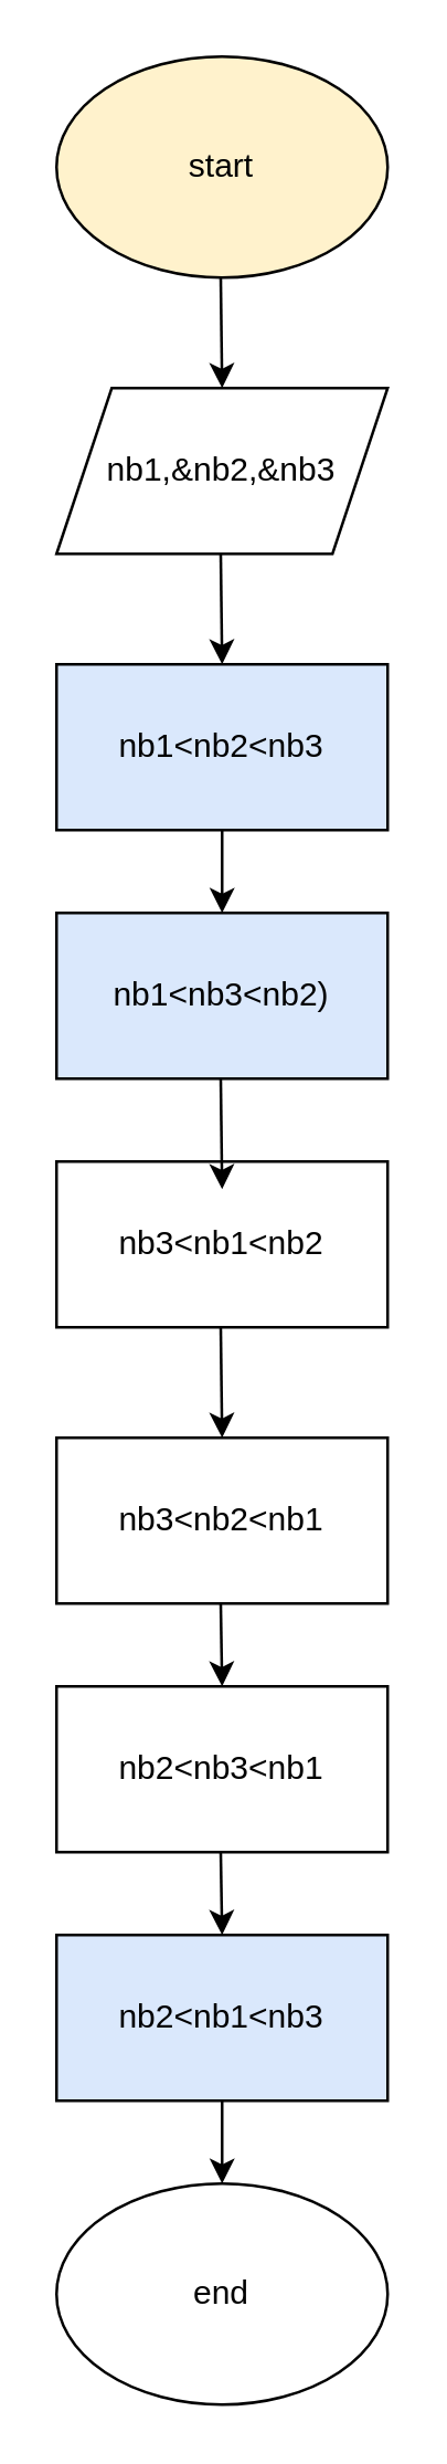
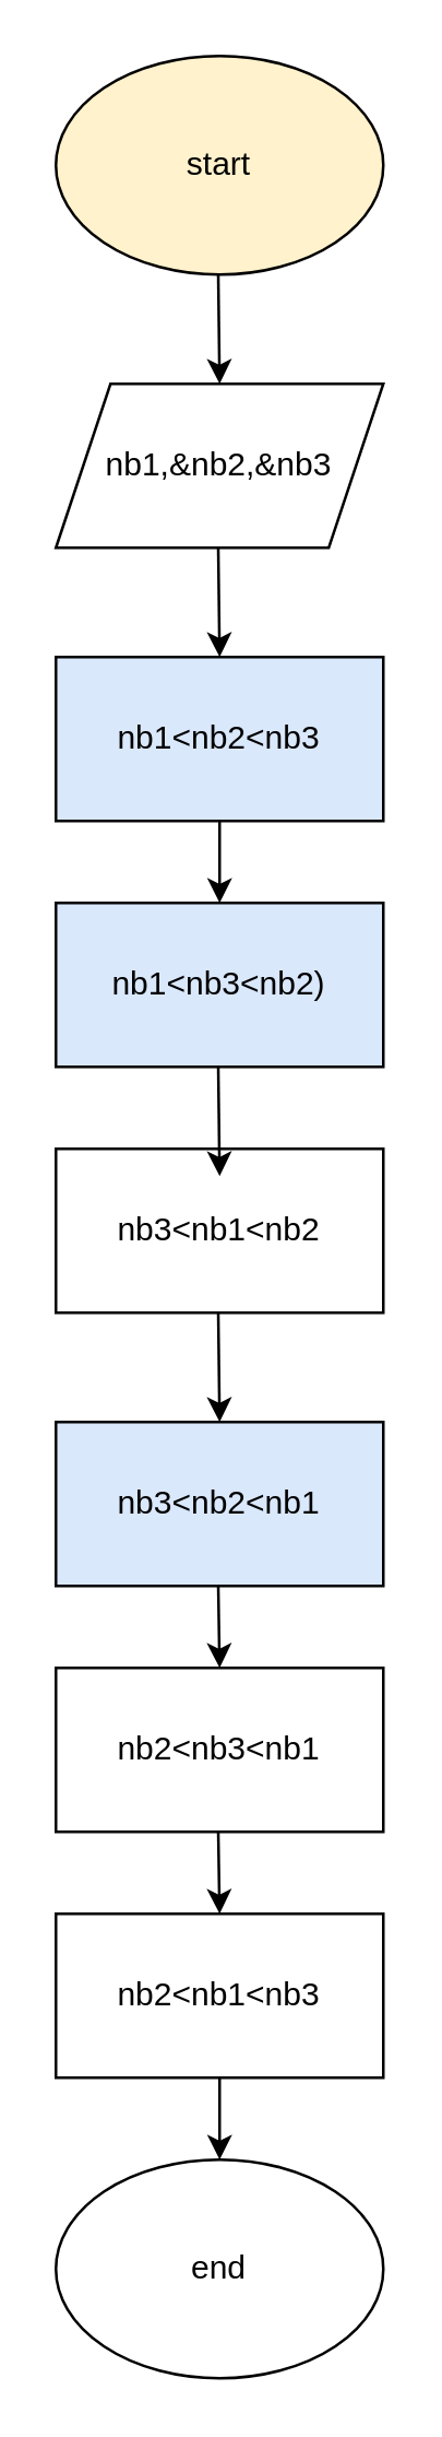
- <mxCell id="7" value="nb3&amp;lt;nb2&amp;lt;nb1" style="rounded=0;whiteSpace=wrap;html=1;" vertex="1" parent="1"><mxGeometry x="20" y="520" width="120" height="60" as="geometry" /></mxCell>
+ <mxCell id="7" value="nb3&amp;lt;nb2&amp;lt;nb1" style="rounded=0;whiteSpace=wrap;html=1;fillColor=#dae8fc;" vertex="1" parent="1"><mxGeometry x="20" y="520" width="120" height="60" as="geometry" /></mxCell>
- <mxCell id="9" value="nb2&amp;lt;nb1&amp;lt;nb3" style="rounded=0;whiteSpace=wrap;html=1;fillColor=#dae8fc;" vertex="1" parent="1"><mxGeometry x="20" y="700" width="120" height="60" as="geometry" /></mxCell>
+ <mxCell id="9" value="nb2&amp;lt;nb1&amp;lt;nb3" style="rounded=0;whiteSpace=wrap;html=1;" vertex="1" parent="1"><mxGeometry x="20" y="700" width="120" height="60" as="geometry" /></mxCell>
